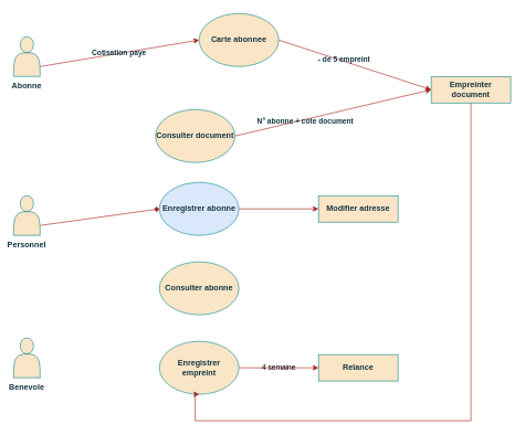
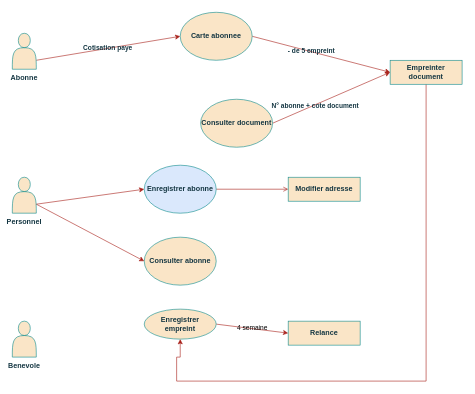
- <mxCell id="19" value="&lt;b&gt;Empreinter document&lt;/b&gt;" style="rounded=0;whiteSpace=wrap;html=1;glass=0;shadow=0;fontStyle=0;textShadow=0;labelBackgroundColor=none;fillColor=#FAE5C7;strokeColor=#0F8B8D;fontColor=#143642;" parent="1" vertex="1"><mxGeometry x="650" y="115" width="120" height="40" as="geometry" /></mxCell>
+ <mxCell id="19" value="&lt;b&gt;Empreinter document&lt;/b&gt;" style="rounded=0;whiteSpace=wrap;html=1;glass=0;shadow=0;fontStyle=0;textShadow=0;labelBackgroundColor=none;fillColor=#FAE5C7;strokeColor=#0F8B8D;fontColor=#143642;" parent="1" vertex="1"><mxGeometry x="650" y="100" width="120" height="40" as="geometry" /></mxCell>
- <mxCell id="10" value="&lt;div&gt;&lt;b&gt;Consulter document&lt;/b&gt;&lt;/div&gt;" style="ellipse;whiteSpace=wrap;html=1;labelBackgroundColor=none;fillColor=#FAE5C7;strokeColor=#0F8B8D;fontColor=#143642;" parent="1" vertex="1"><mxGeometry x="234" y="165" width="120" height="80" as="geometry" /></mxCell>
+ <mxCell id="10" value="&lt;div&gt;&lt;b&gt;Consulter document&lt;/b&gt;&lt;/div&gt;" style="ellipse;whiteSpace=wrap;html=1;labelBackgroundColor=none;fillColor=#FAE5C7;strokeColor=#0F8B8D;fontColor=#143642;" parent="1" vertex="1"><mxGeometry x="334" y="165" width="120" height="80" as="geometry" /></mxCell>
- <mxCell id="6" value="" style="edgeStyle=none;rounded=0;orthogonalLoop=1;jettySize=auto;html=1;entryX=0;entryY=0.5;entryDx=0;entryDy=0;labelBackgroundColor=none;fontColor=default;strokeColor=#A8201A;exitX=1;exitY=0.5;exitDx=0;exitDy=0;" parent="1" source="7" target="20" edge="1"><mxGeometry relative="1" as="geometry"><mxPoint x="430" y="315" as="targetPoint" /></mxGeometry></mxCell>
+ <mxCell id="6" value="" style="edgeStyle=none;rounded=0;orthogonalLoop=1;jettySize=auto;html=1;entryX=0;entryY=0.5;entryDx=0;entryDy=0;labelBackgroundColor=none;fontColor=default;strokeColor=#A8201A;exitX=1;exitY=0.5;exitDx=0;exitDy=0;endArrow=open;" parent="1" source="7" target="20" edge="1"><mxGeometry relative="1" as="geometry"><mxPoint x="430" y="315" as="targetPoint" /></mxGeometry></mxCell>
- <mxCell id="4" style="edgeStyle=none;rounded=0;orthogonalLoop=1;jettySize=auto;html=1;entryX=0;entryY=0.5;entryDx=0;entryDy=0;labelBackgroundColor=none;fontColor=default;strokeColor=#A8201A;exitX=1;exitY=0.75;exitDx=0;exitDy=0;endArrow=diamond;" parent="1" source="22" target="7" edge="1"><mxGeometry relative="1" as="geometry"><mxPoint x="40" y="335" as="sourcePoint" /><mxPoint x="256" y="342" as="targetPoint" /><Array as="points" /></mxGeometry></mxCell>
+ <mxCell id="4" style="edgeStyle=none;rounded=0;orthogonalLoop=1;jettySize=auto;html=1;entryX=0;entryY=0.5;entryDx=0;entryDy=0;labelBackgroundColor=none;fontColor=default;strokeColor=#A8201A;exitX=1;exitY=0.75;exitDx=0;exitDy=0;" parent="1" source="22" target="7" edge="1"><mxGeometry relative="1" as="geometry"><mxPoint x="40" y="335" as="sourcePoint" /><mxPoint x="256" y="342" as="targetPoint" /><Array as="points" /></mxGeometry></mxCell>
+ <mxCell id="5" style="edgeStyle=none;rounded=0;orthogonalLoop=1;jettySize=auto;html=1;entryX=0;entryY=0.5;entryDx=0;entryDy=0;labelBackgroundColor=none;fontColor=default;strokeColor=#A8201A;exitX=1;exitY=0.75;exitDx=0;exitDy=0;" parent="1" source="22" target="14" edge="1"><mxGeometry relative="1" as="geometry"><mxPoint x="90" y="285" as="sourcePoint" /></mxGeometry></mxCell>
- <mxCell id="23" value="Benevole" style="shape=actor;whiteSpace=wrap;html=1;strokeColor=#0F8B8D;fontColor=#143642;fillColor=#FAE5C7;fontStyle=1;labelPosition=center;verticalLabelPosition=bottom;align=center;verticalAlign=top;" vertex="1" parent="1"><mxGeometry x="20" y="510" width="40" height="60" as="geometry" /></mxCell>
+ <mxCell id="23" value="Benevole" style="shape=actor;whiteSpace=wrap;html=1;strokeColor=#0F8B8D;fontColor=#143642;fillColor=#FAE5C7;fontStyle=1;labelPosition=center;verticalLabelPosition=bottom;align=center;verticalAlign=top;" vertex="1" parent="1"><mxGeometry x="20" y="535" width="40" height="60" as="geometry" /></mxCell>
- <mxCell id="12" value="&lt;div&gt;&lt;b&gt;Enregistrer empreint&lt;/b&gt;&lt;/div&gt;" style="ellipse;whiteSpace=wrap;html=1;labelBackgroundColor=none;fillColor=#FAE5C7;strokeColor=#0F8B8D;fontColor=#143642;" parent="1" vertex="1"><mxGeometry x="240" y="515" width="120" height="80" as="geometry" /></mxCell>
+ <mxCell id="12" value="&lt;div&gt;&lt;b&gt;Enregistrer empreint&lt;/b&gt;&lt;/div&gt;" style="ellipse;whiteSpace=wrap;html=1;labelBackgroundColor=none;fillColor=#FAE5C7;strokeColor=#0F8B8D;fontColor=#143642;" parent="1" vertex="1"><mxGeometry x="240" y="515" width="120" height="50" as="geometry" /></mxCell>
